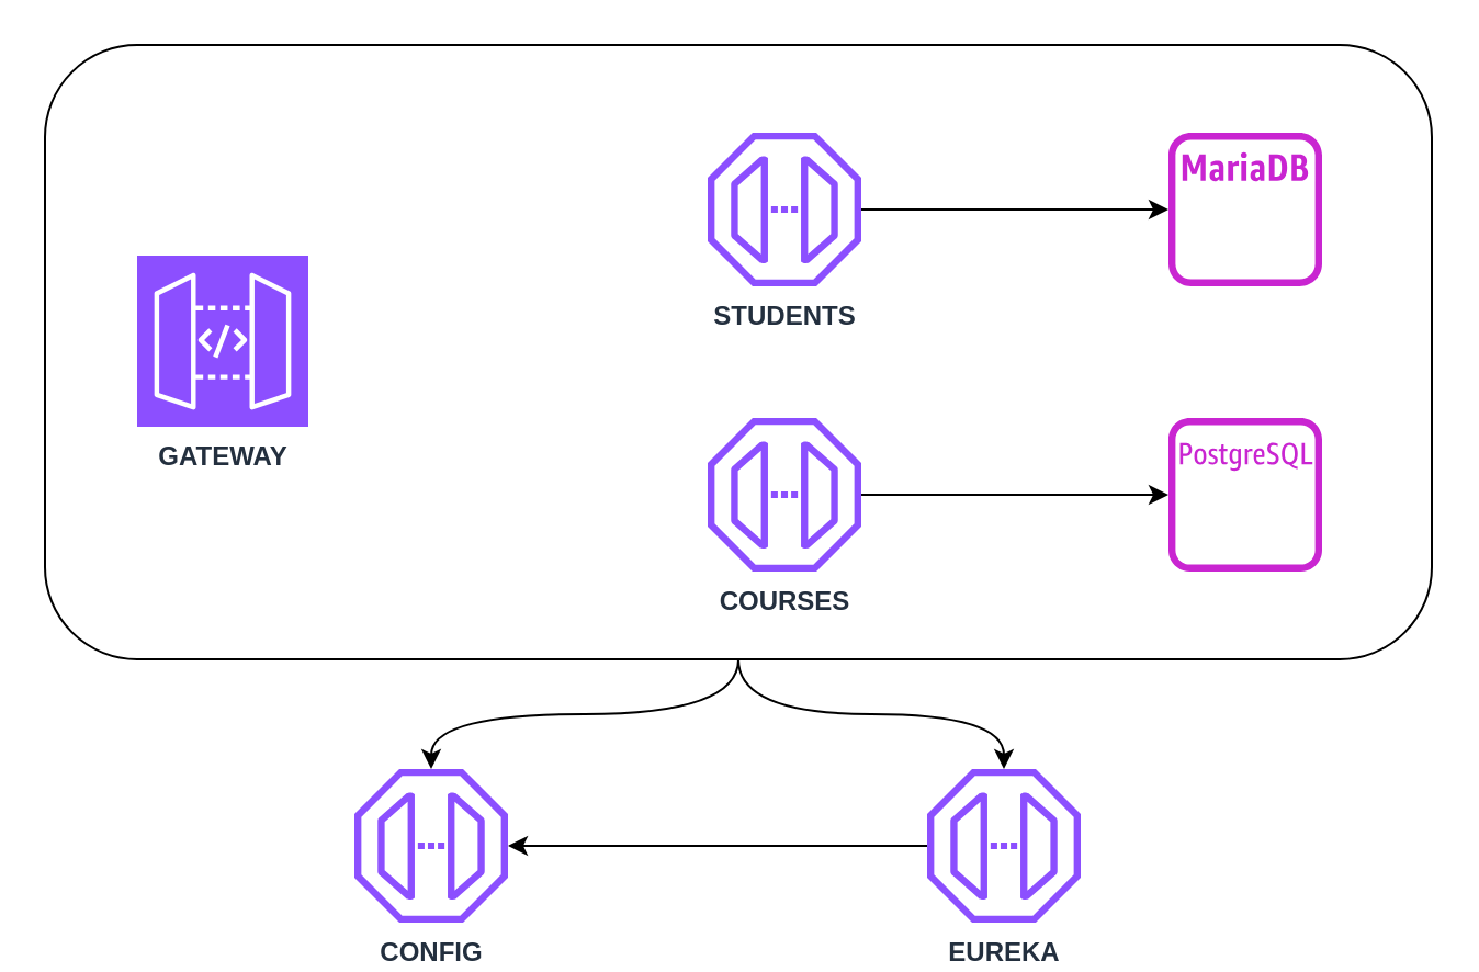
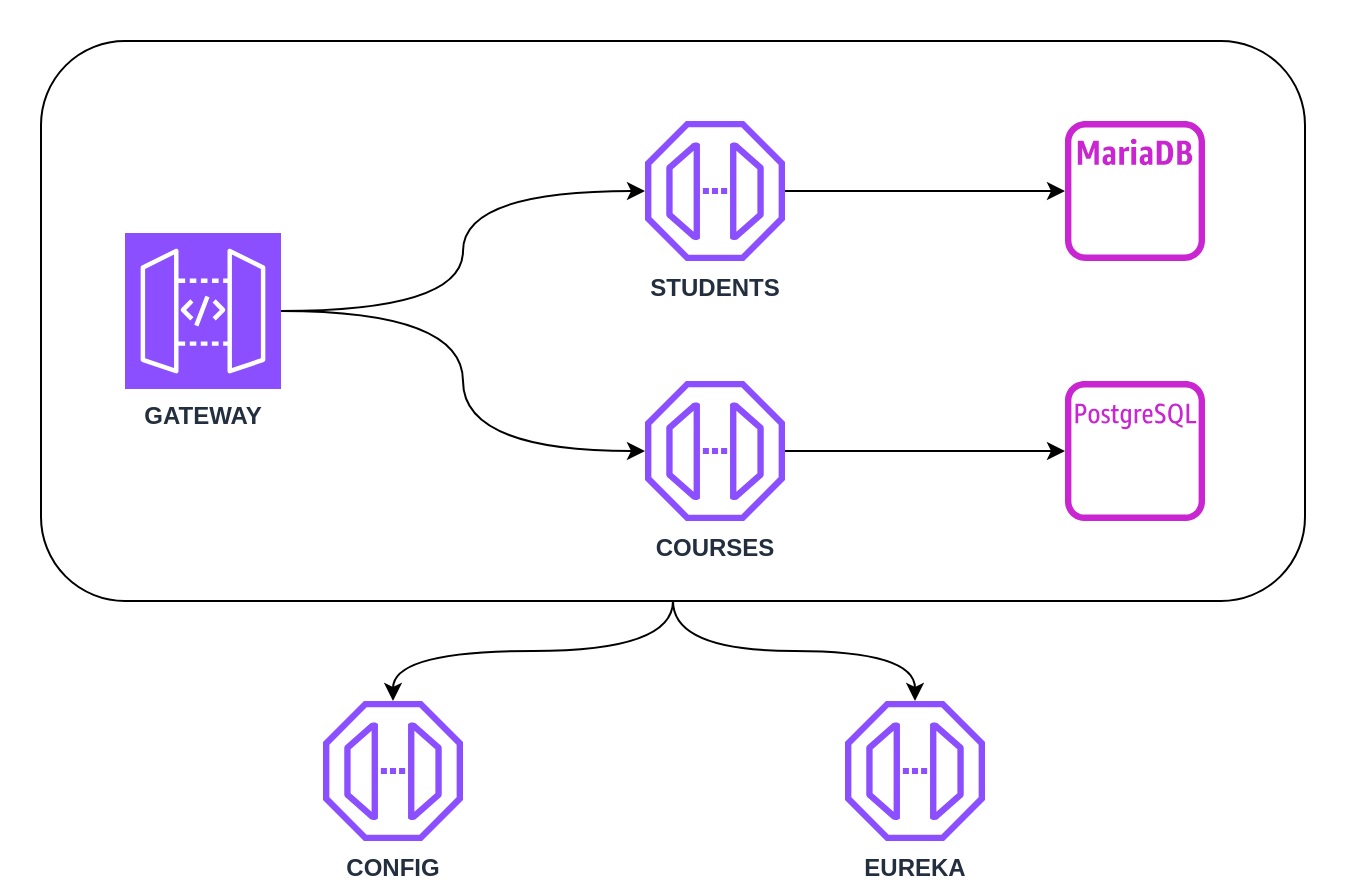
+ <mxCell id="4" style="edgeStyle=orthogonalEdgeStyle;rounded=0;orthogonalLoop=1;jettySize=auto;html=1;curved=1;" edge="1" parent="1" source="6" target="8"><mxGeometry relative="1" as="geometry"><mxPoint x="92" y="50" as="targetPoint" /></mxGeometry></mxCell>
+ <mxCell id="5" style="edgeStyle=orthogonalEdgeStyle;rounded=0;orthogonalLoop=1;jettySize=auto;html=1;curved=1;" edge="1" parent="1" source="6" target="10"><mxGeometry relative="1" as="geometry" /></mxCell>
- <mxCell id="11" style="edgeStyle=orthogonalEdgeStyle;rounded=0;orthogonalLoop=1;jettySize=auto;html=1;" edge="1" parent="1" source="12" target="13"><mxGeometry relative="1" as="geometry" /></mxCell>
